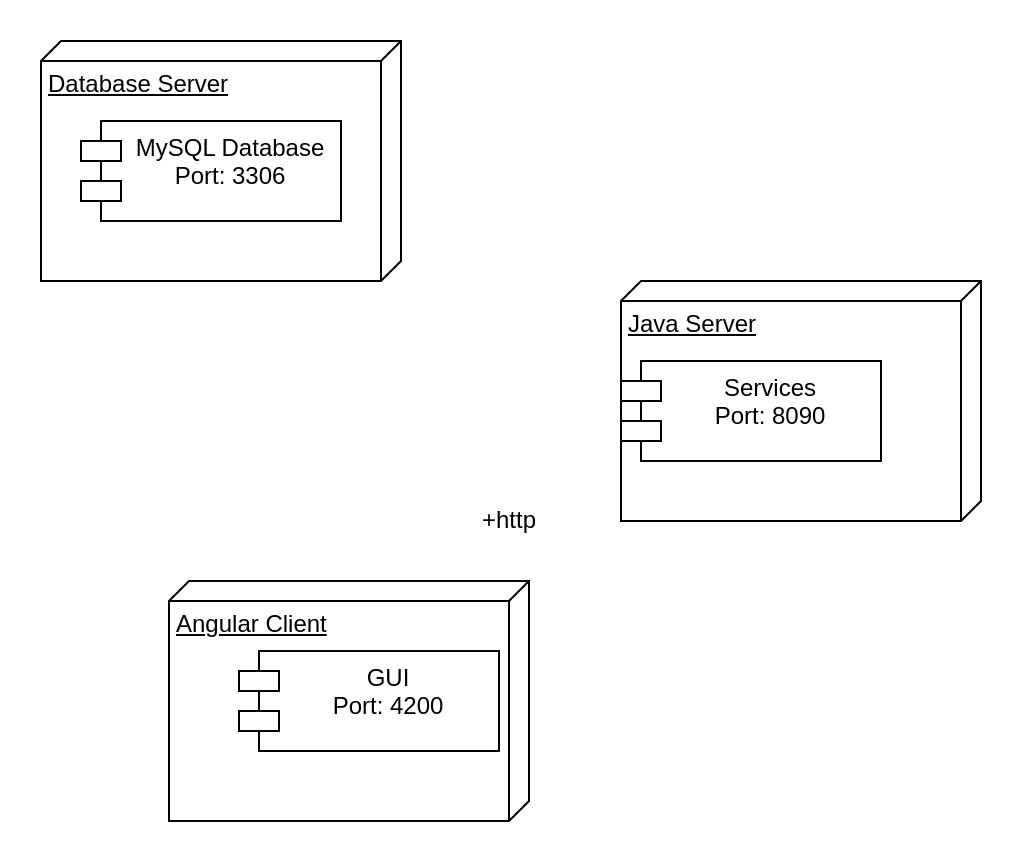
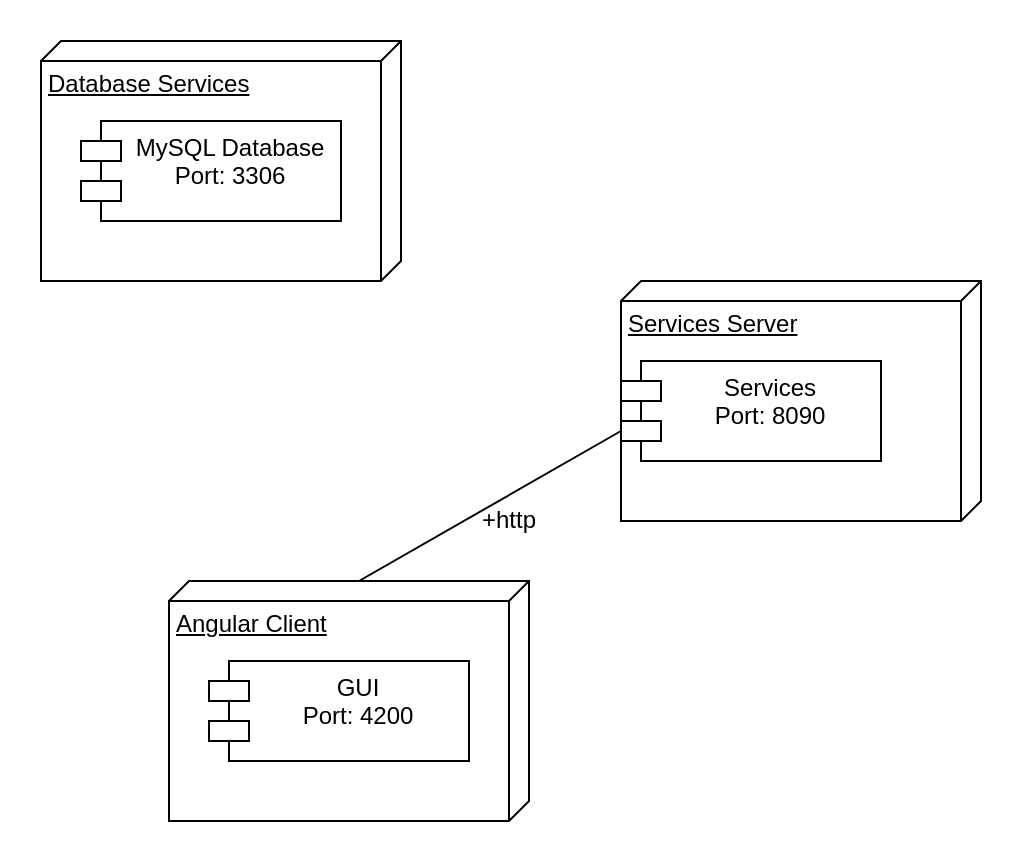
- <mxCell id="2" value="Database Server" style="verticalAlign=top;align=left;spacingTop=8;spacingLeft=2;spacingRight=12;shape=cube;size=10;direction=south;fontStyle=4;html=1;" vertex="1" parent="1"><mxGeometry x="20" y="20" width="180" height="120" as="geometry" /></mxCell>
+ <mxCell id="2" value="Database Services" style="verticalAlign=top;align=left;spacingTop=8;spacingLeft=2;spacingRight=12;shape=cube;size=10;direction=south;fontStyle=4;html=1;" vertex="1" parent="1"><mxGeometry x="20" y="20" width="180" height="120" as="geometry" /></mxCell>
- <mxCell id="4" value="Java Server" style="verticalAlign=top;align=left;spacingTop=8;spacingLeft=2;spacingRight=12;shape=cube;size=10;direction=south;fontStyle=4;html=1;" vertex="1" parent="1"><mxGeometry x="310" y="140" width="180" height="120" as="geometry" /></mxCell>
+ <mxCell id="4" value="Services Server" style="verticalAlign=top;align=left;spacingTop=8;spacingLeft=2;spacingRight=12;shape=cube;size=10;direction=south;fontStyle=4;html=1;" vertex="1" parent="1"><mxGeometry x="310" y="140" width="180" height="120" as="geometry" /></mxCell>
+ <mxCell id="8" value="" style="endArrow=none;html=1;exitX=0;exitY=0;exitDx=0;exitDy=85;exitPerimeter=0;entryX=0;entryY=0;entryDx=0;entryDy=35;entryPerimeter=0;" edge="1" parent="1" source="6" target="5"><mxGeometry width="50" height="50" relative="1" as="geometry"><mxPoint x="220" y="260" as="sourcePoint" /><mxPoint x="270" y="210" as="targetPoint" /></mxGeometry></mxCell>
- <mxCell id="7" value="GUI&#10;Port: 4200" style="shape=module;align=left;spacingLeft=20;align=center;verticalAlign=top;" vertex="1" parent="1"><mxGeometry x="119" y="325" width="130" height="50" as="geometry" /></mxCell>
+ <mxCell id="7" value="GUI&#10;Port: 4200" style="shape=module;align=left;spacingLeft=20;align=center;verticalAlign=top;" vertex="1" parent="1"><mxGeometry x="104" y="330" width="130" height="50" as="geometry" /></mxCell>
